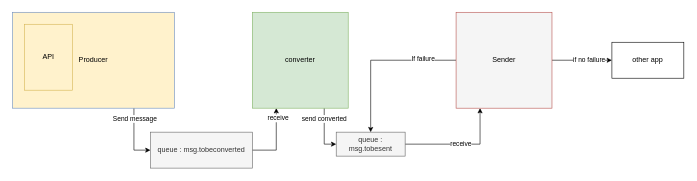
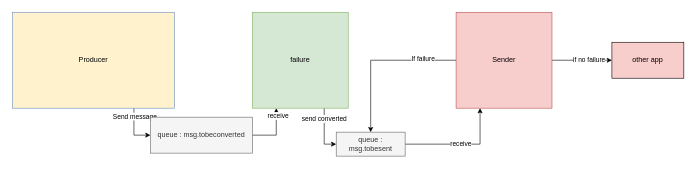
- <mxCell id="5" value="API" style="rounded=0;whiteSpace=wrap;html=1;fillColor=#fff2cc;strokeColor=#d6b656;" vertex="1" parent="1"><mxGeometry x="40" y="40" width="80" height="110" as="geometry" /></mxCell>
- <mxCell id="11" value="converter" style="rounded=0;whiteSpace=wrap;html=1;fillColor=#d5e8d4;strokeColor=#82b366;" vertex="1" parent="1"><mxGeometry x="420" y="20" width="160" height="160" as="geometry" /></mxCell>
+ <mxCell id="11" value="failure" style="rounded=0;whiteSpace=wrap;html=1;fillColor=#d5e8d4;strokeColor=#82b366;" vertex="1" parent="1"><mxGeometry x="420" y="20" width="160" height="160" as="geometry" /></mxCell>
- <mxCell id="18" value="Sender" style="rounded=0;whiteSpace=wrap;html=1;fillColor=#f5f5f5;strokeColor=#b85450;" vertex="1" parent="1"><mxGeometry x="760" y="20" width="160" height="160" as="geometry" /></mxCell>
+ <mxCell id="18" value="Sender" style="rounded=0;whiteSpace=wrap;html=1;fillColor=#f8cecc;strokeColor=#b85450;" vertex="1" parent="1"><mxGeometry x="760" y="20" width="160" height="160" as="geometry" /></mxCell>
- <mxCell id="19" value="other app" style="rounded=0;whiteSpace=wrap;html=1;" vertex="1" parent="1"><mxGeometry x="1020" y="70" width="120" height="60" as="geometry" /></mxCell>
+ <mxCell id="19" value="other app" style="rounded=0;whiteSpace=wrap;html=1;fillColor=#f8cecc;" vertex="1" parent="1"><mxGeometry x="1020" y="70" width="120" height="60" as="geometry" /></mxCell>
- <mxCell id="8" value="queue : msg.tobeconverted" style="rounded=0;whiteSpace=wrap;html=1;fillColor=#f5f5f5;fontColor=#333333;strokeColor=#666666;" vertex="1" parent="1"><mxGeometry x="250" y="220" width="170" height="60" as="geometry" /></mxCell>
+ <mxCell id="8" value="queue : msg.tobeconverted" style="rounded=0;whiteSpace=wrap;html=1;fillColor=#f5f5f5;fontColor=#333333;strokeColor=#666666;" vertex="1" parent="1"><mxGeometry x="250" y="195" width="170" height="60" as="geometry" /></mxCell>
